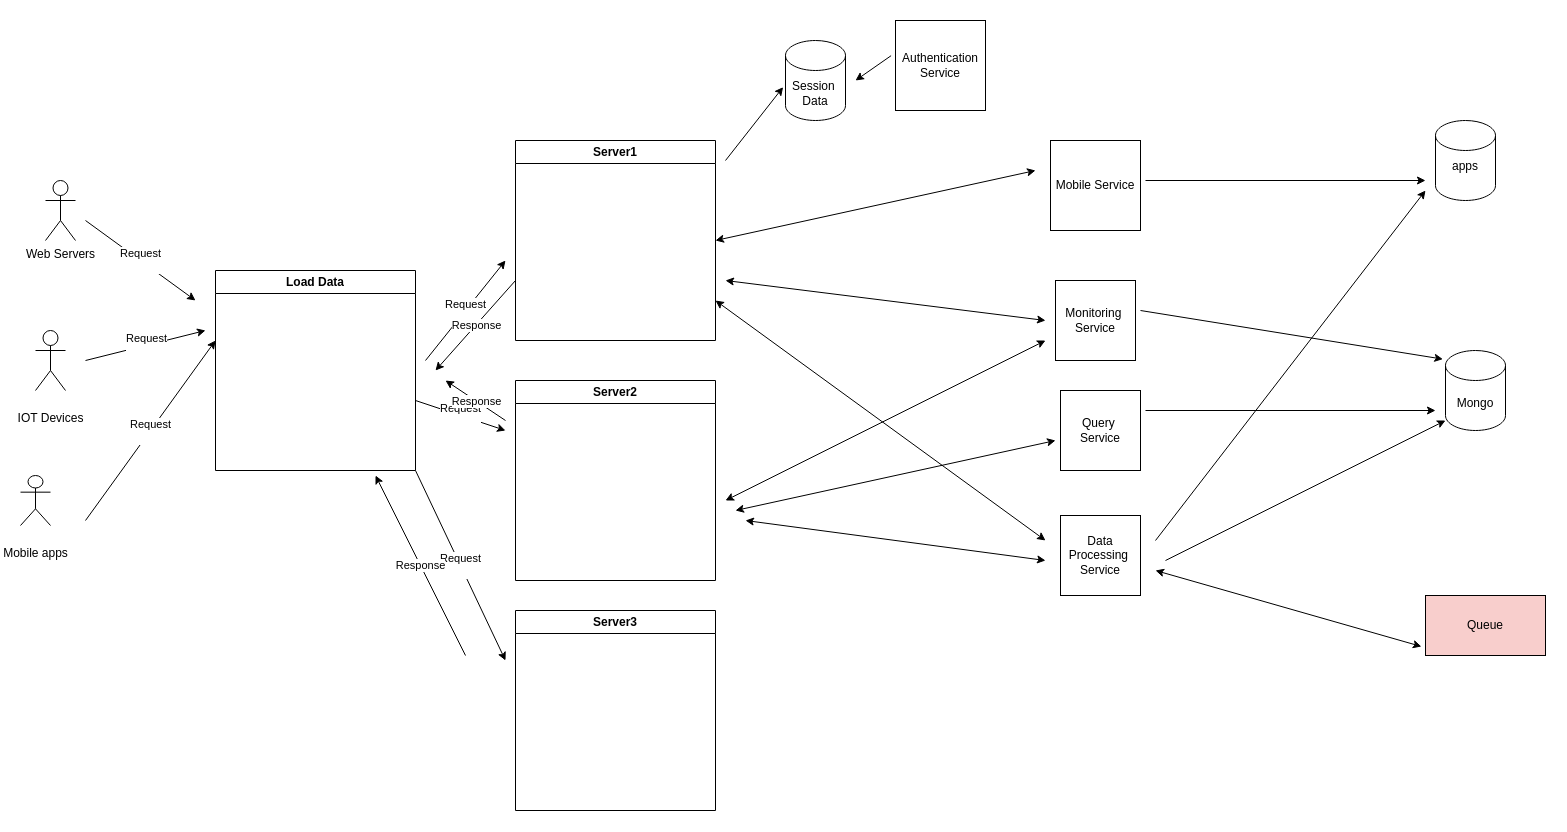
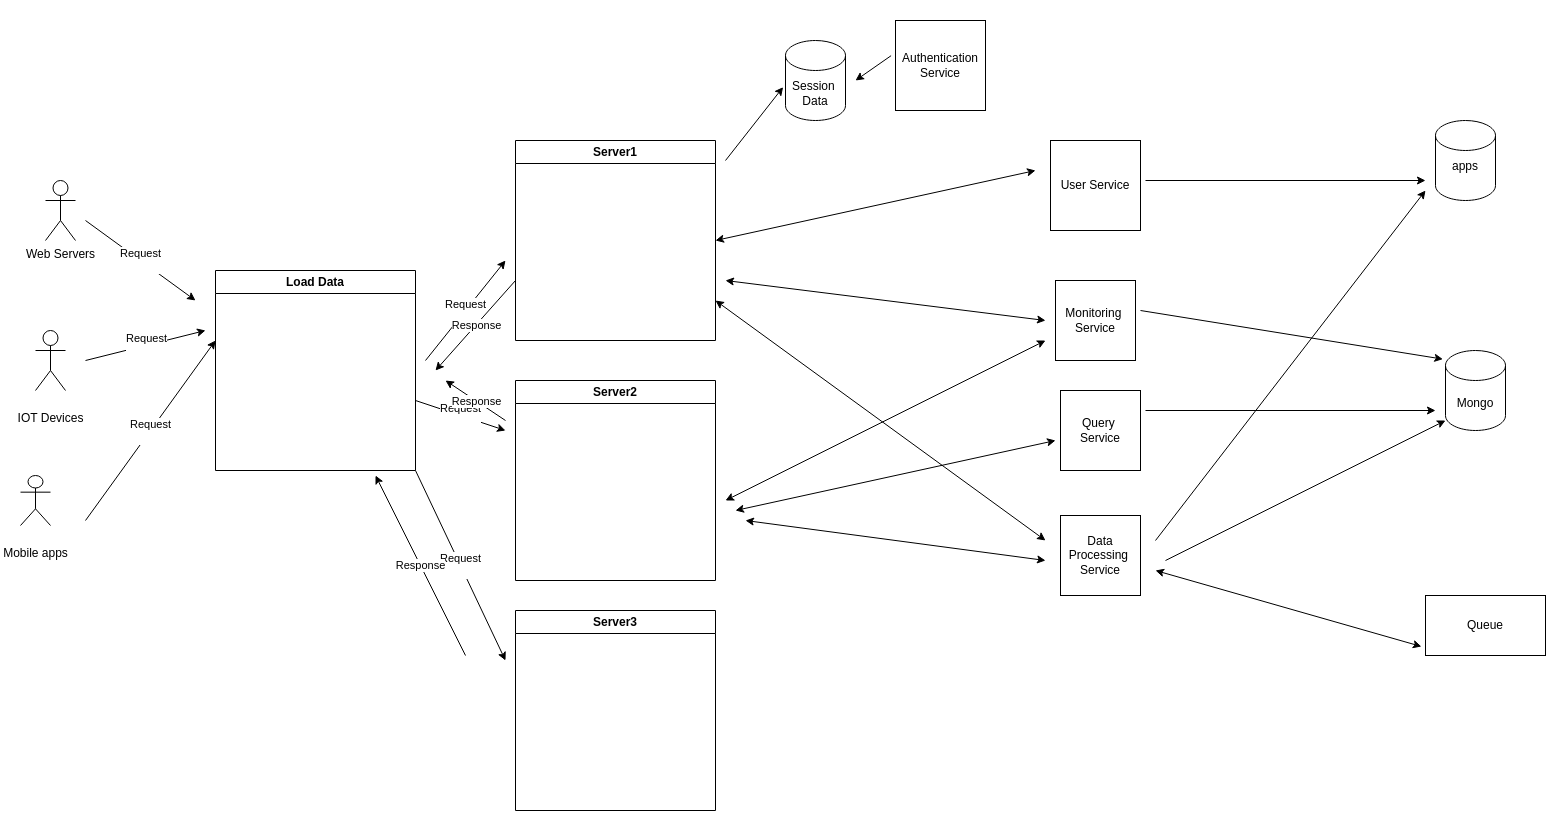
- <mxCell id="22" value="Mobile Service" style="whiteSpace=wrap;html=1;aspect=fixed;" vertex="1" parent="1"><mxGeometry x="1050" y="140" width="90" height="90" as="geometry" /></mxCell>
+ <mxCell id="22" value="User Service" style="whiteSpace=wrap;html=1;aspect=fixed;" vertex="1" parent="1"><mxGeometry x="1050" y="140" width="90" height="90" as="geometry" /></mxCell>
- <mxCell id="17" value="Queue" style="rounded=0;whiteSpace=wrap;html=1;fillColor=#f8cecc;" vertex="1" parent="1"><mxGeometry x="1425" y="595" width="120" height="60" as="geometry" /></mxCell>
+ <mxCell id="17" value="Queue" style="rounded=0;whiteSpace=wrap;html=1;" vertex="1" parent="1"><mxGeometry x="1425" y="595" width="120" height="60" as="geometry" /></mxCell>
